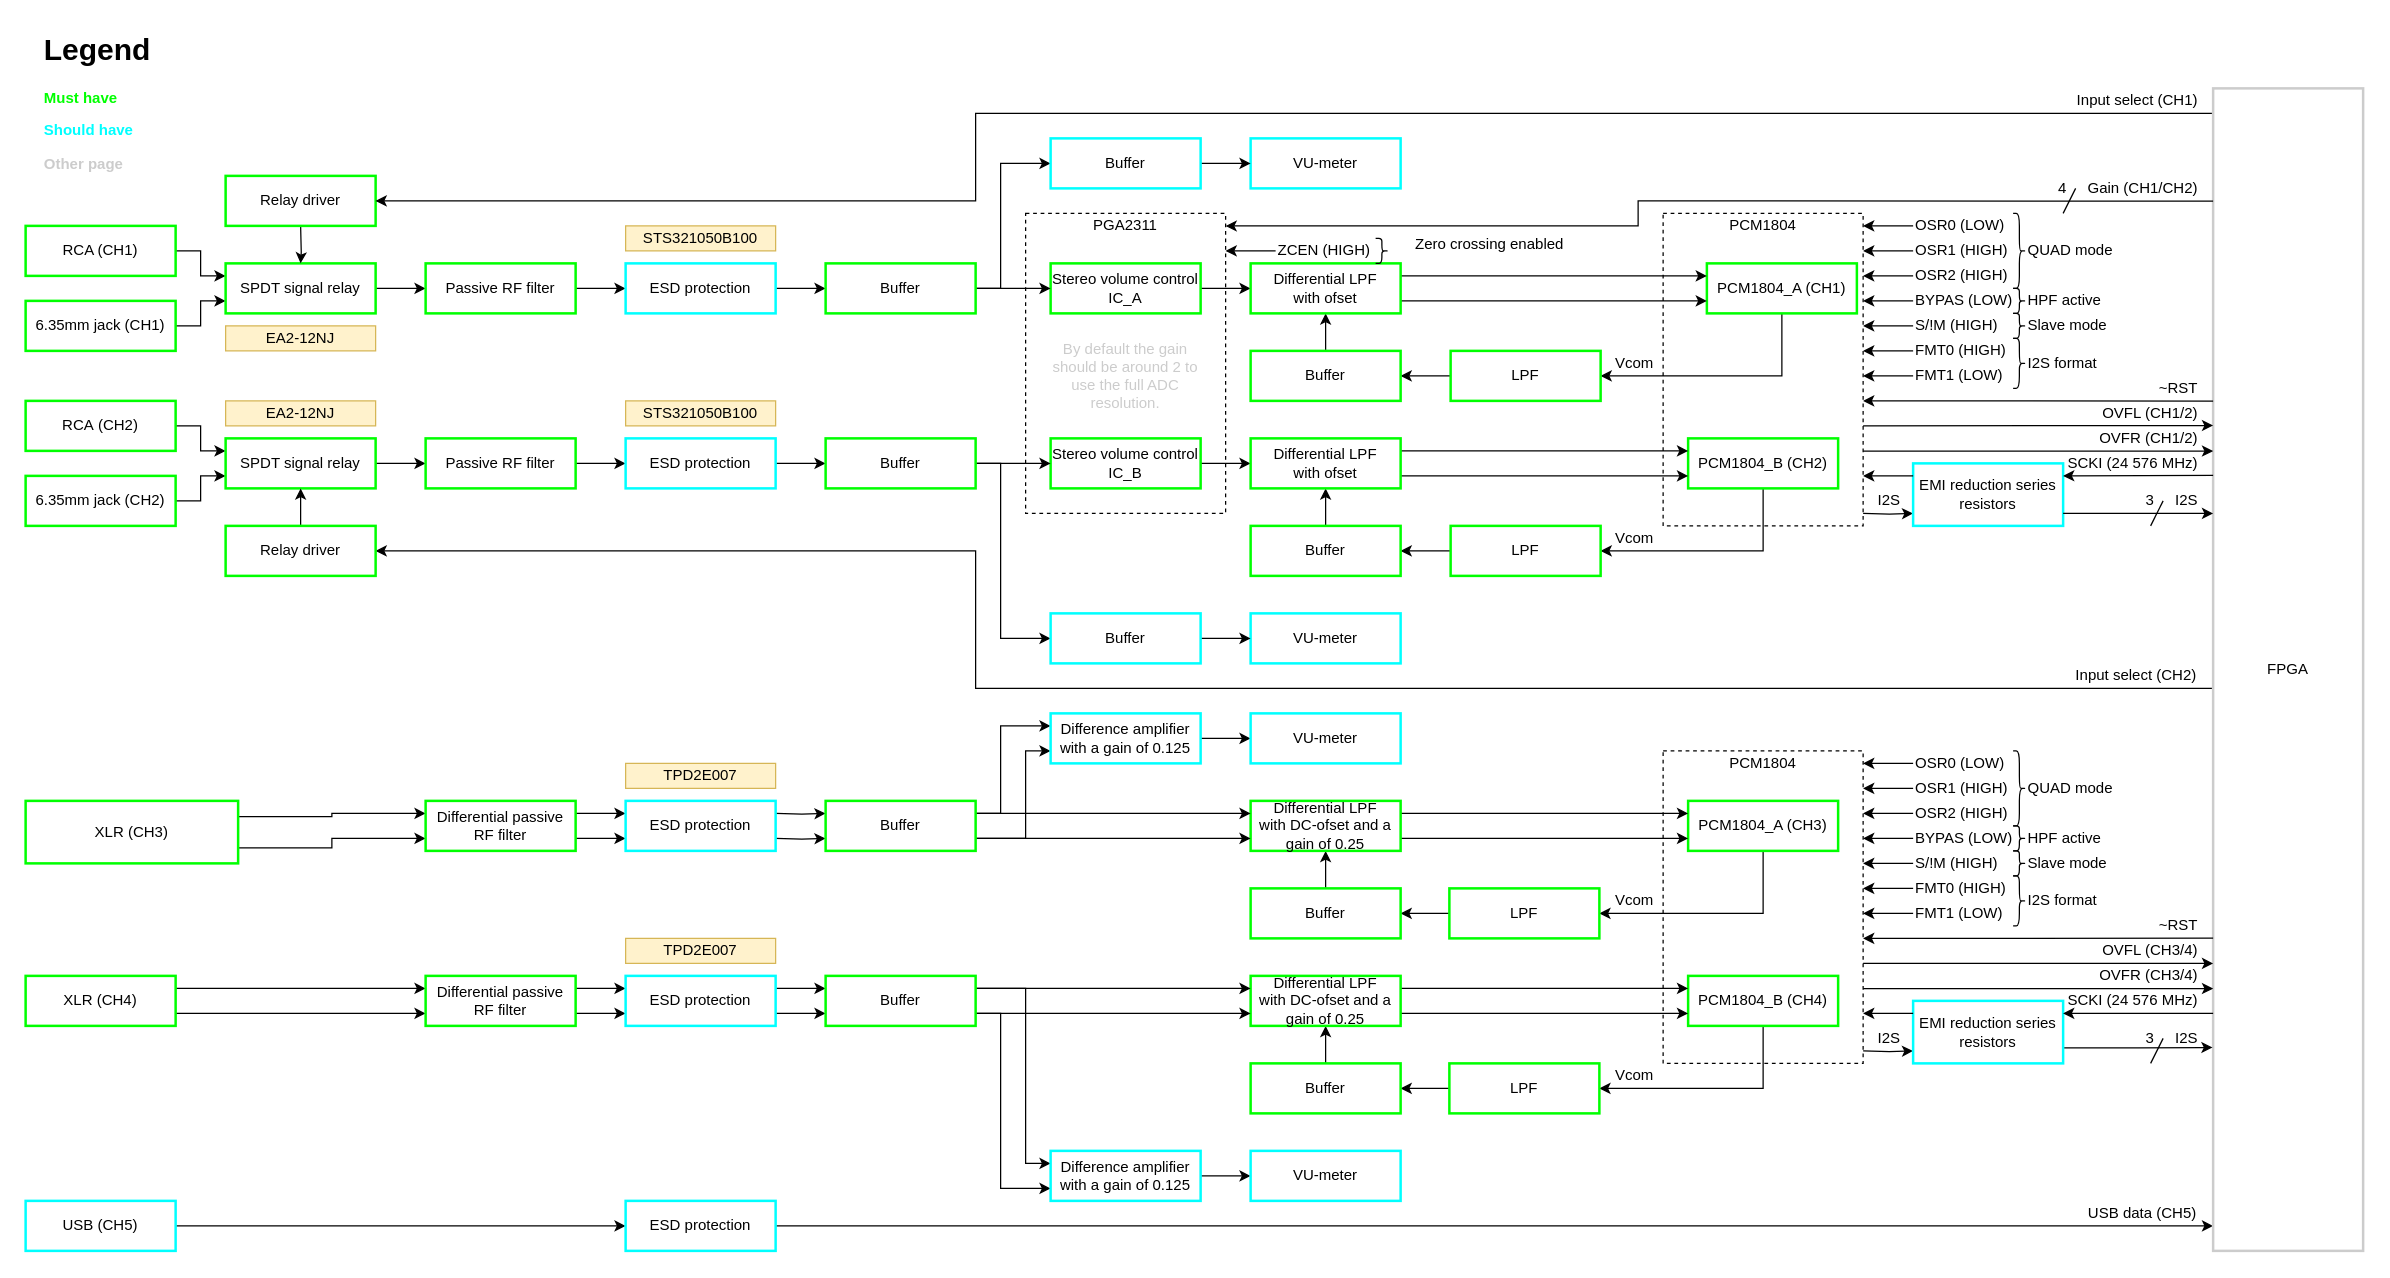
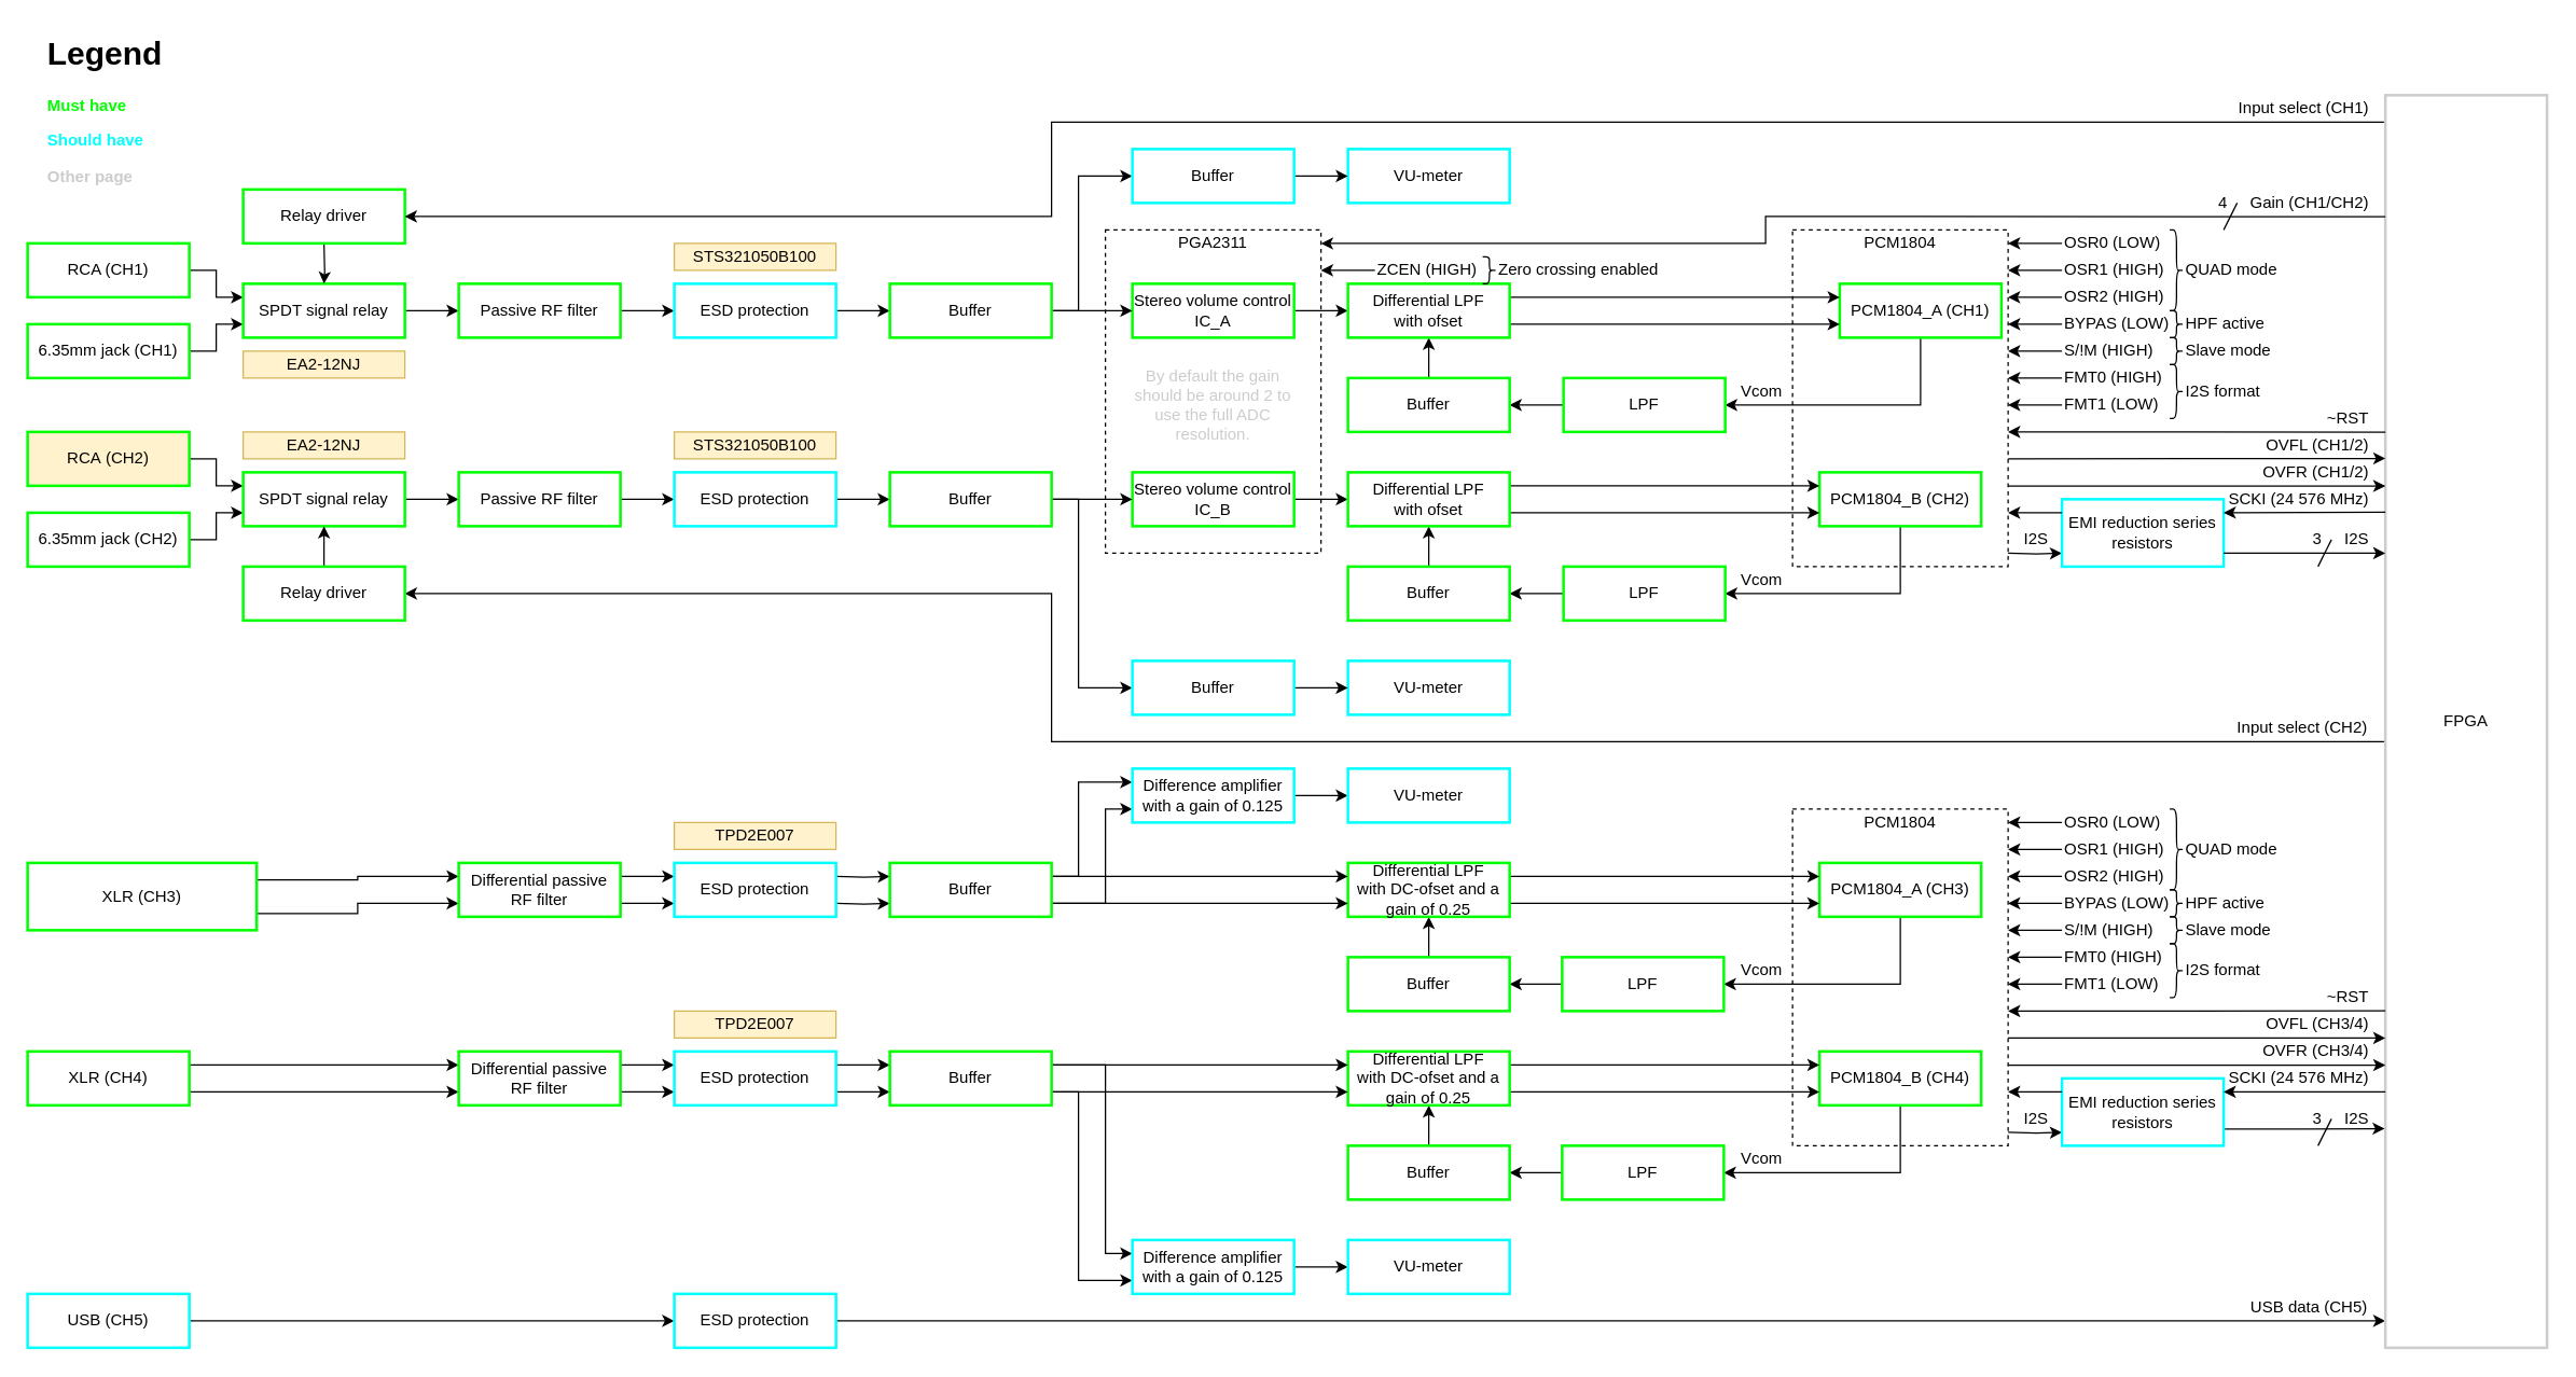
- <mxCell id="161" value="Zero crossing enabled" style="text;html=1;strokeColor=none;fillColor=none;align=left;verticalAlign=middle;whiteSpace=wrap;rounded=0;" parent="1" vertex="1"><mxGeometry x="1130" y="185" width="130" height="20" as="geometry" /></mxCell>
+ <mxCell id="161" value="Zero crossing enabled" style="text;html=1;strokeColor=none;fillColor=none;align=left;verticalAlign=middle;whiteSpace=wrap;rounded=0;" parent="1" vertex="1"><mxGeometry x="1110" y="190" width="130" height="20" as="geometry" /></mxCell>
- <mxCell id="12" value="RCA&amp;nbsp;(CH2)" style="rounded=0;whiteSpace=wrap;html=1;strokeColor=#00FF00;strokeWidth=2;" parent="1" vertex="1"><mxGeometry x="20" y="320" width="120" height="40" as="geometry" /></mxCell>
+ <mxCell id="12" value="RCA&amp;nbsp;(CH2)" style="rounded=0;whiteSpace=wrap;html=1;strokeColor=#00FF00;strokeWidth=2;fillColor=#fff2cc;" parent="1" vertex="1"><mxGeometry x="20" y="320" width="120" height="40" as="geometry" /></mxCell>
